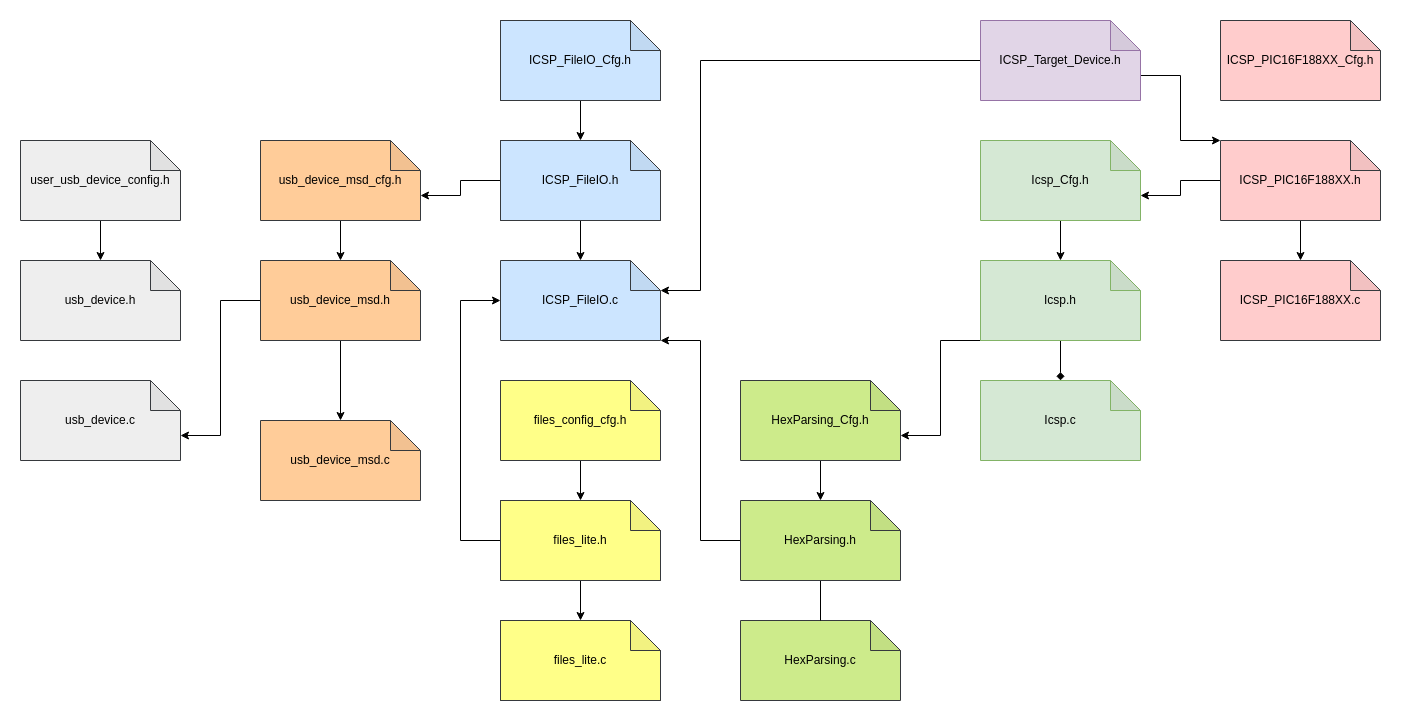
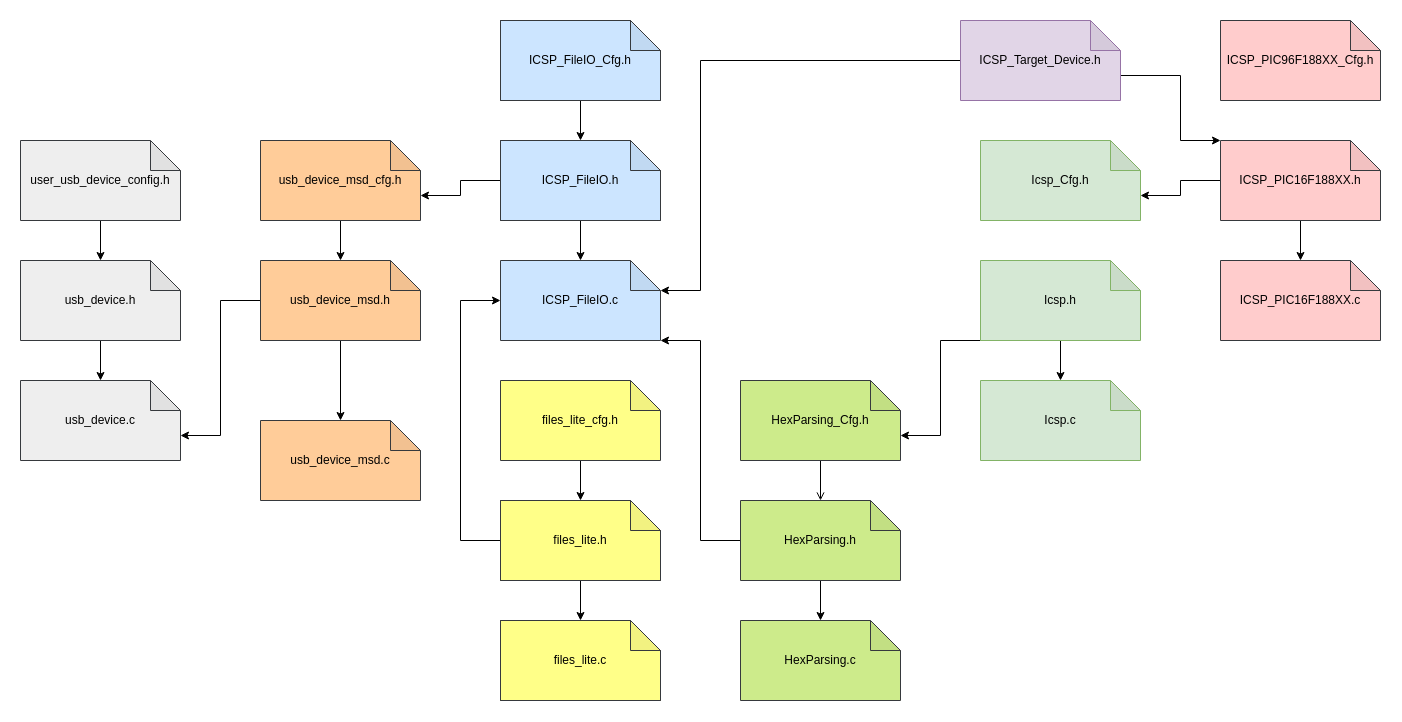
- <mxCell id="32" value="ICSP_Target_Device.h" style="shape=note;whiteSpace=wrap;html=1;backgroundOutline=1;darkOpacity=0.05;fillColor=#e1d5e7;strokeColor=#9673a6;" vertex="1" parent="1"><mxGeometry x="980" y="20" width="160" height="80" as="geometry" /></mxCell>
+ <mxCell id="32" value="ICSP_Target_Device.h" style="shape=note;whiteSpace=wrap;html=1;backgroundOutline=1;darkOpacity=0.05;fillColor=#e1d5e7;strokeColor=#9673a6;" vertex="1" parent="1"><mxGeometry x="960" y="20" width="160" height="80" as="geometry" /></mxCell>
- <mxCell id="29" value="ICSP_PIC16F188XX_Cfg.h" style="shape=note;whiteSpace=wrap;html=1;backgroundOutline=1;darkOpacity=0.05;fillColor=#ffcccc;strokeColor=#36393d;" vertex="1" parent="1"><mxGeometry x="1220" y="20" width="160" height="80" as="geometry" /></mxCell>
+ <mxCell id="29" value="ICSP_PIC96F188XX_Cfg.h" style="shape=note;whiteSpace=wrap;html=1;backgroundOutline=1;darkOpacity=0.05;fillColor=#ffcccc;strokeColor=#36393d;" vertex="1" parent="1"><mxGeometry x="1220" y="20" width="160" height="80" as="geometry" /></mxCell>
- <mxCell id="37" value="" style="edgeStyle=orthogonalEdgeStyle;rounded=0;orthogonalLoop=1;jettySize=auto;html=1;" edge="1" parent="1" source="38" target="36"><mxGeometry relative="1" as="geometry" /></mxCell>
+ <mxCell id="8" value="" style="edgeStyle=orthogonalEdgeStyle;rounded=0;orthogonalLoop=1;jettySize=auto;html=1;" edge="1" parent="1" source="9" target="3"><mxGeometry relative="1" as="geometry" /></mxCell>
- <mxCell id="34" value="" style="edgeStyle=orthogonalEdgeStyle;rounded=0;orthogonalLoop=1;jettySize=auto;html=1;endArrow=diamond;" edge="1" parent="1" source="36" target="33"><mxGeometry relative="1" as="geometry" /></mxCell>
+ <mxCell id="34" value="" style="edgeStyle=orthogonalEdgeStyle;rounded=0;orthogonalLoop=1;jettySize=auto;html=1;" edge="1" parent="1" source="36" target="33"><mxGeometry relative="1" as="geometry" /></mxCell>
- <mxCell id="44" value="files_config_cfg.h" style="shape=note;whiteSpace=wrap;html=1;backgroundOutline=1;darkOpacity=0.05;fillColor=#ffff88;strokeColor=#36393d;" vertex="1" parent="1"><mxGeometry x="500" y="380" width="160" height="80" as="geometry" /></mxCell>
+ <mxCell id="44" value="files_lite_cfg.h" style="shape=note;whiteSpace=wrap;html=1;backgroundOutline=1;darkOpacity=0.05;fillColor=#ffff88;strokeColor=#36393d;" vertex="1" parent="1"><mxGeometry x="500" y="380" width="160" height="80" as="geometry" /></mxCell>
- <mxCell id="23" value="" style="edgeStyle=orthogonalEdgeStyle;rounded=0;orthogonalLoop=1;jettySize=auto;html=1;" edge="1" source="24" target="22" parent="1"><mxGeometry relative="1" as="geometry" /></mxCell>
+ <mxCell id="23" value="" style="edgeStyle=orthogonalEdgeStyle;rounded=0;orthogonalLoop=1;jettySize=auto;html=1;endArrow=open;" edge="1" source="24" target="22" parent="1"><mxGeometry relative="1" as="geometry" /></mxCell>
- <mxCell id="20" value="" style="edgeStyle=orthogonalEdgeStyle;rounded=0;orthogonalLoop=1;jettySize=auto;html=1;endArrow=none;" edge="1" source="22" target="19" parent="1"><mxGeometry relative="1" as="geometry" /></mxCell>
+ <mxCell id="20" value="" style="edgeStyle=orthogonalEdgeStyle;rounded=0;orthogonalLoop=1;jettySize=auto;html=1;" edge="1" source="22" target="19" parent="1"><mxGeometry relative="1" as="geometry" /></mxCell>
